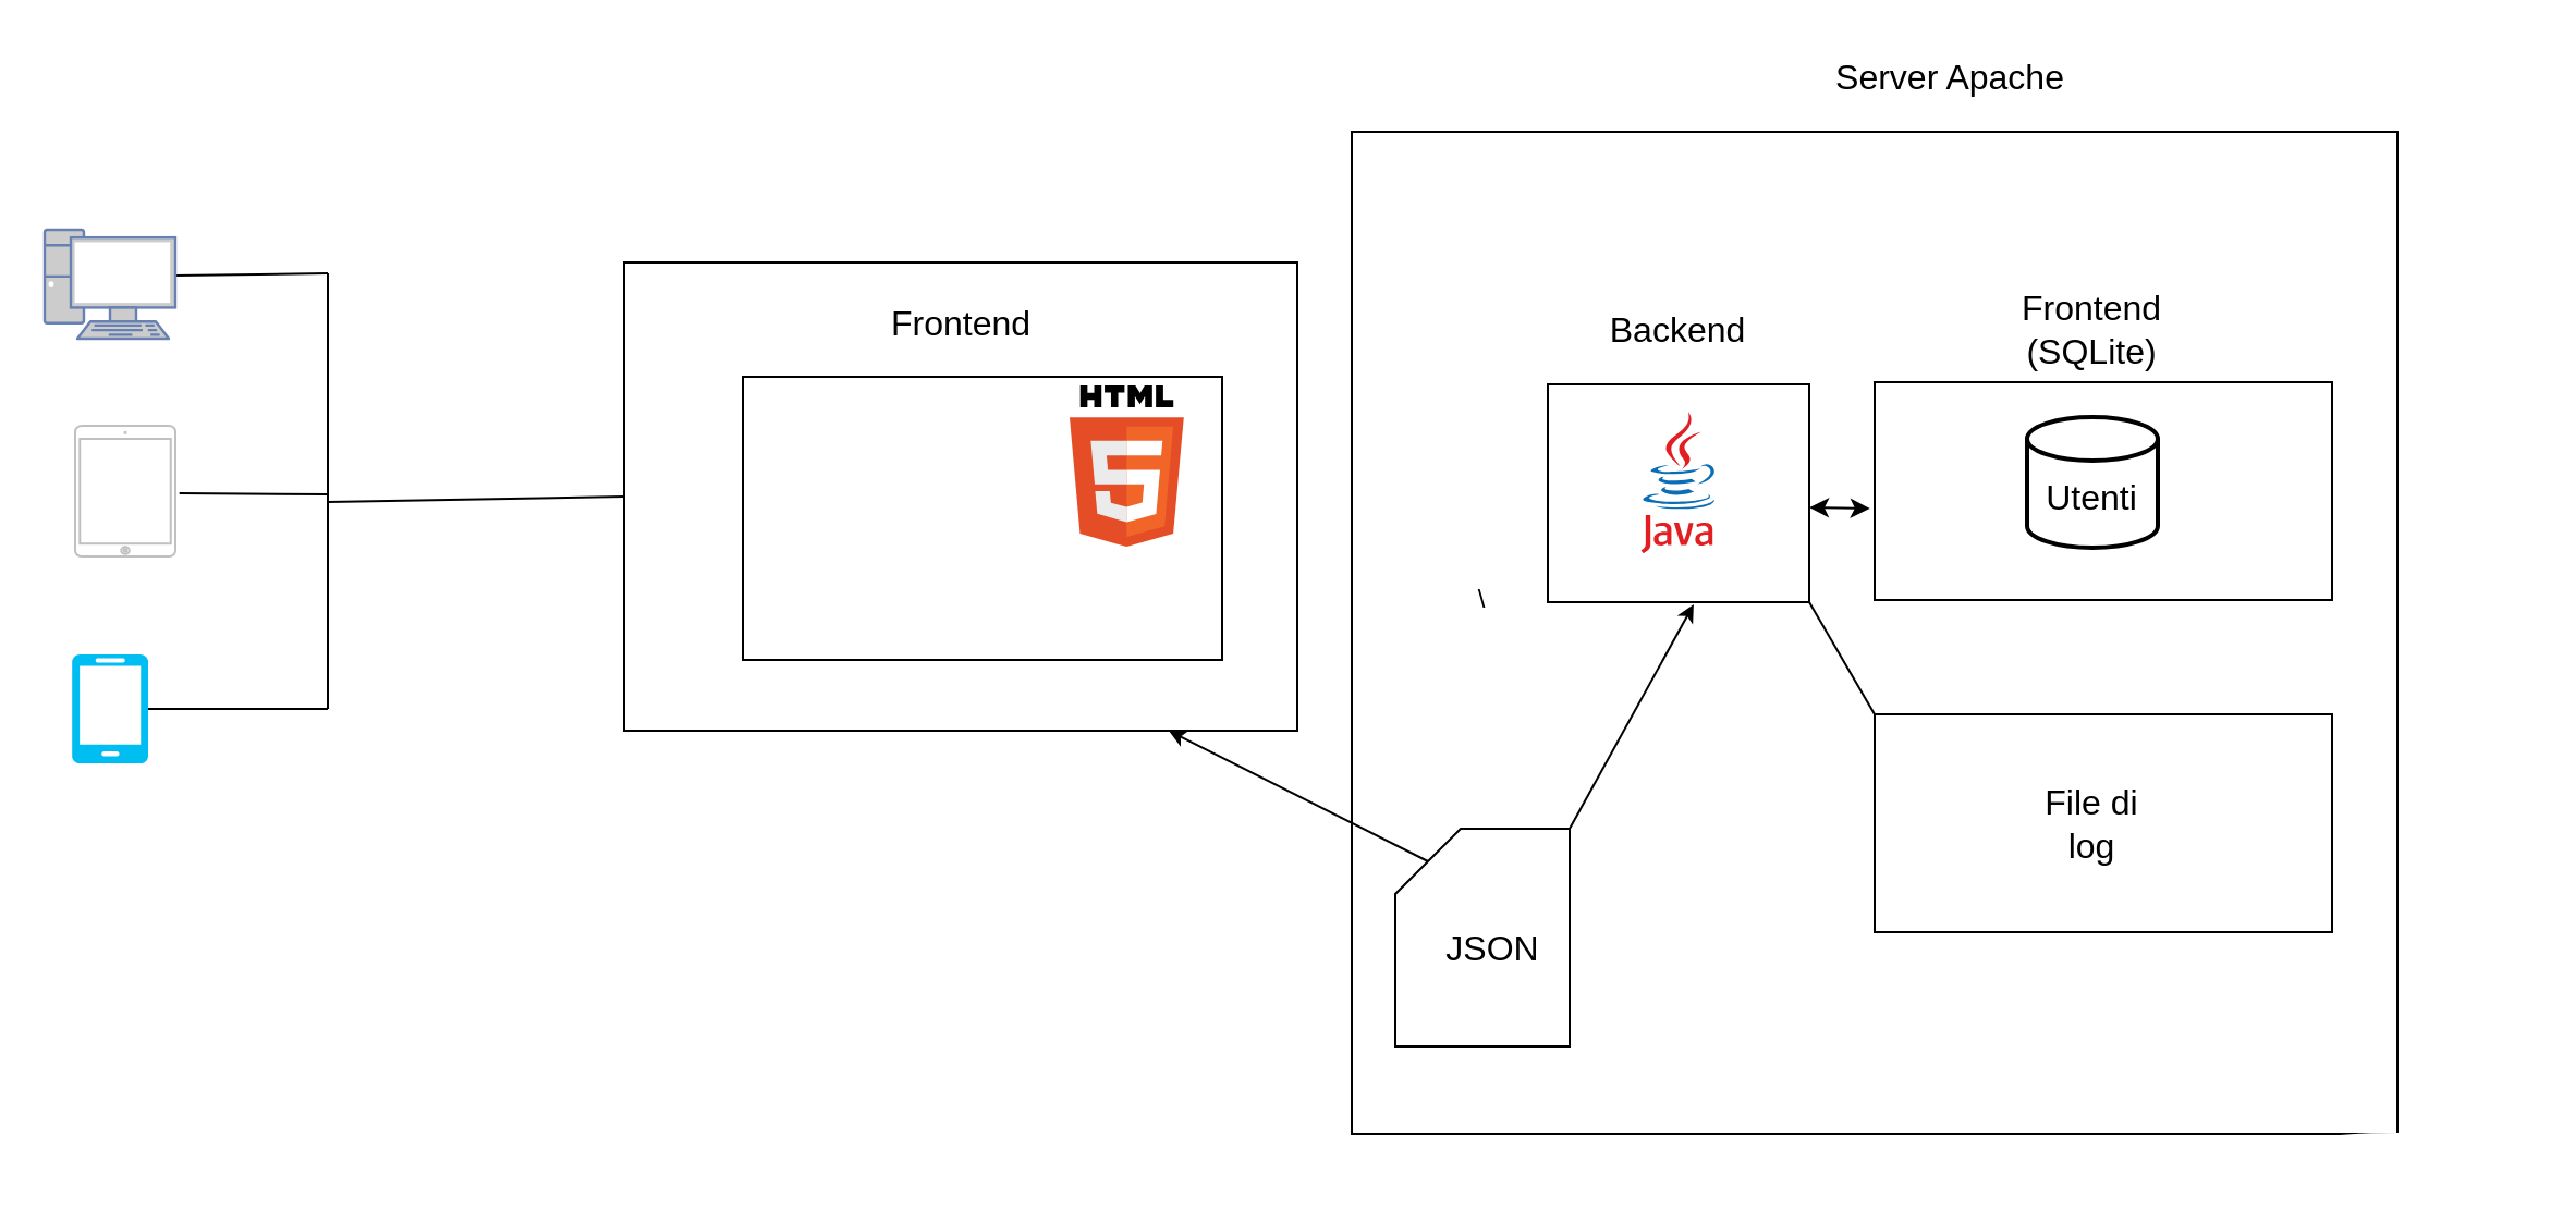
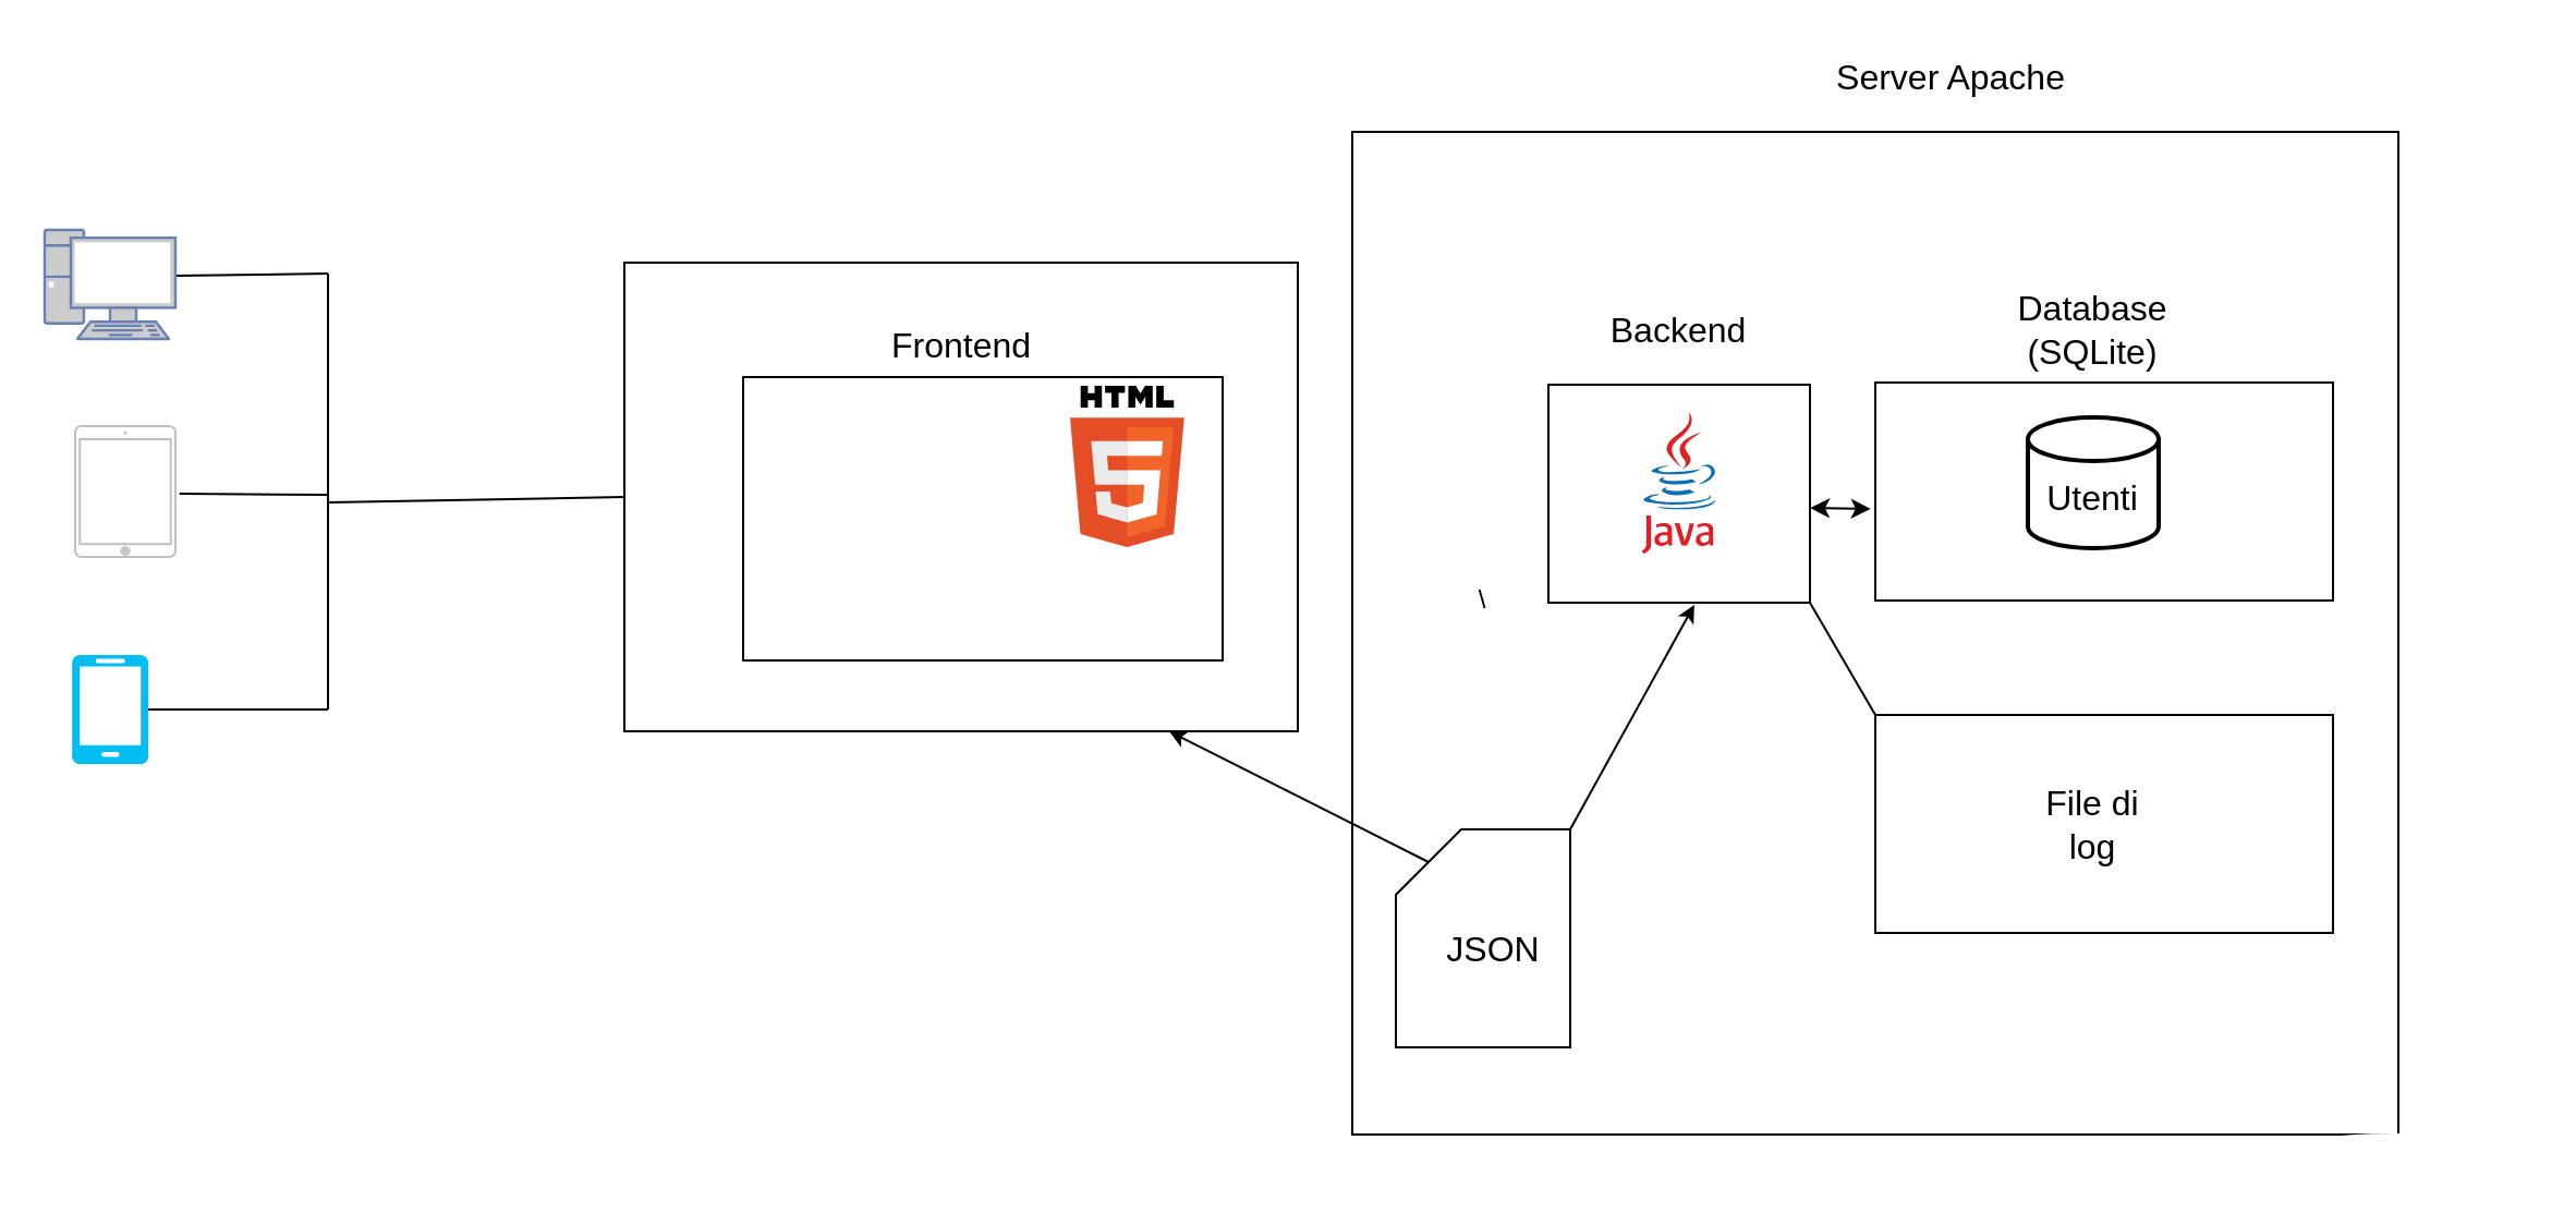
- <mxCell id="3" value="&lt;font style=&quot;font-size: 16px&quot;&gt;Frontend&lt;/font&gt;" style="text;html=1;strokeColor=none;fillColor=none;align=center;verticalAlign=middle;whiteSpace=wrap;rounded=0;" vertex="1" parent="1"><mxGeometry x="410.5" y="132.5" width="60" height="30" as="geometry" /></mxCell>
+ <mxCell id="3" value="&lt;font style=&quot;font-size: 16px&quot;&gt;Frontend&lt;/font&gt;" style="text;html=1;strokeColor=none;fillColor=none;align=center;verticalAlign=middle;whiteSpace=wrap;rounded=0;" vertex="1" parent="1"><mxGeometry x="410.5" y="142.5" width="60" height="30" as="geometry" /></mxCell>
- <mxCell id="6" value="Frontend&lt;br&gt;(SQLite)" style="text;html=1;strokeColor=none;fillColor=none;align=center;verticalAlign=middle;whiteSpace=wrap;rounded=0;fontSize=16;" vertex="1" parent="1"><mxGeometry x="930" y="136" width="60" height="30" as="geometry" /></mxCell>
+ <mxCell id="6" value="Database&lt;br&gt;(SQLite)" style="text;html=1;strokeColor=none;fillColor=none;align=center;verticalAlign=middle;whiteSpace=wrap;rounded=0;fontSize=16;" vertex="1" parent="1"><mxGeometry x="930" y="136" width="60" height="30" as="geometry" /></mxCell>
